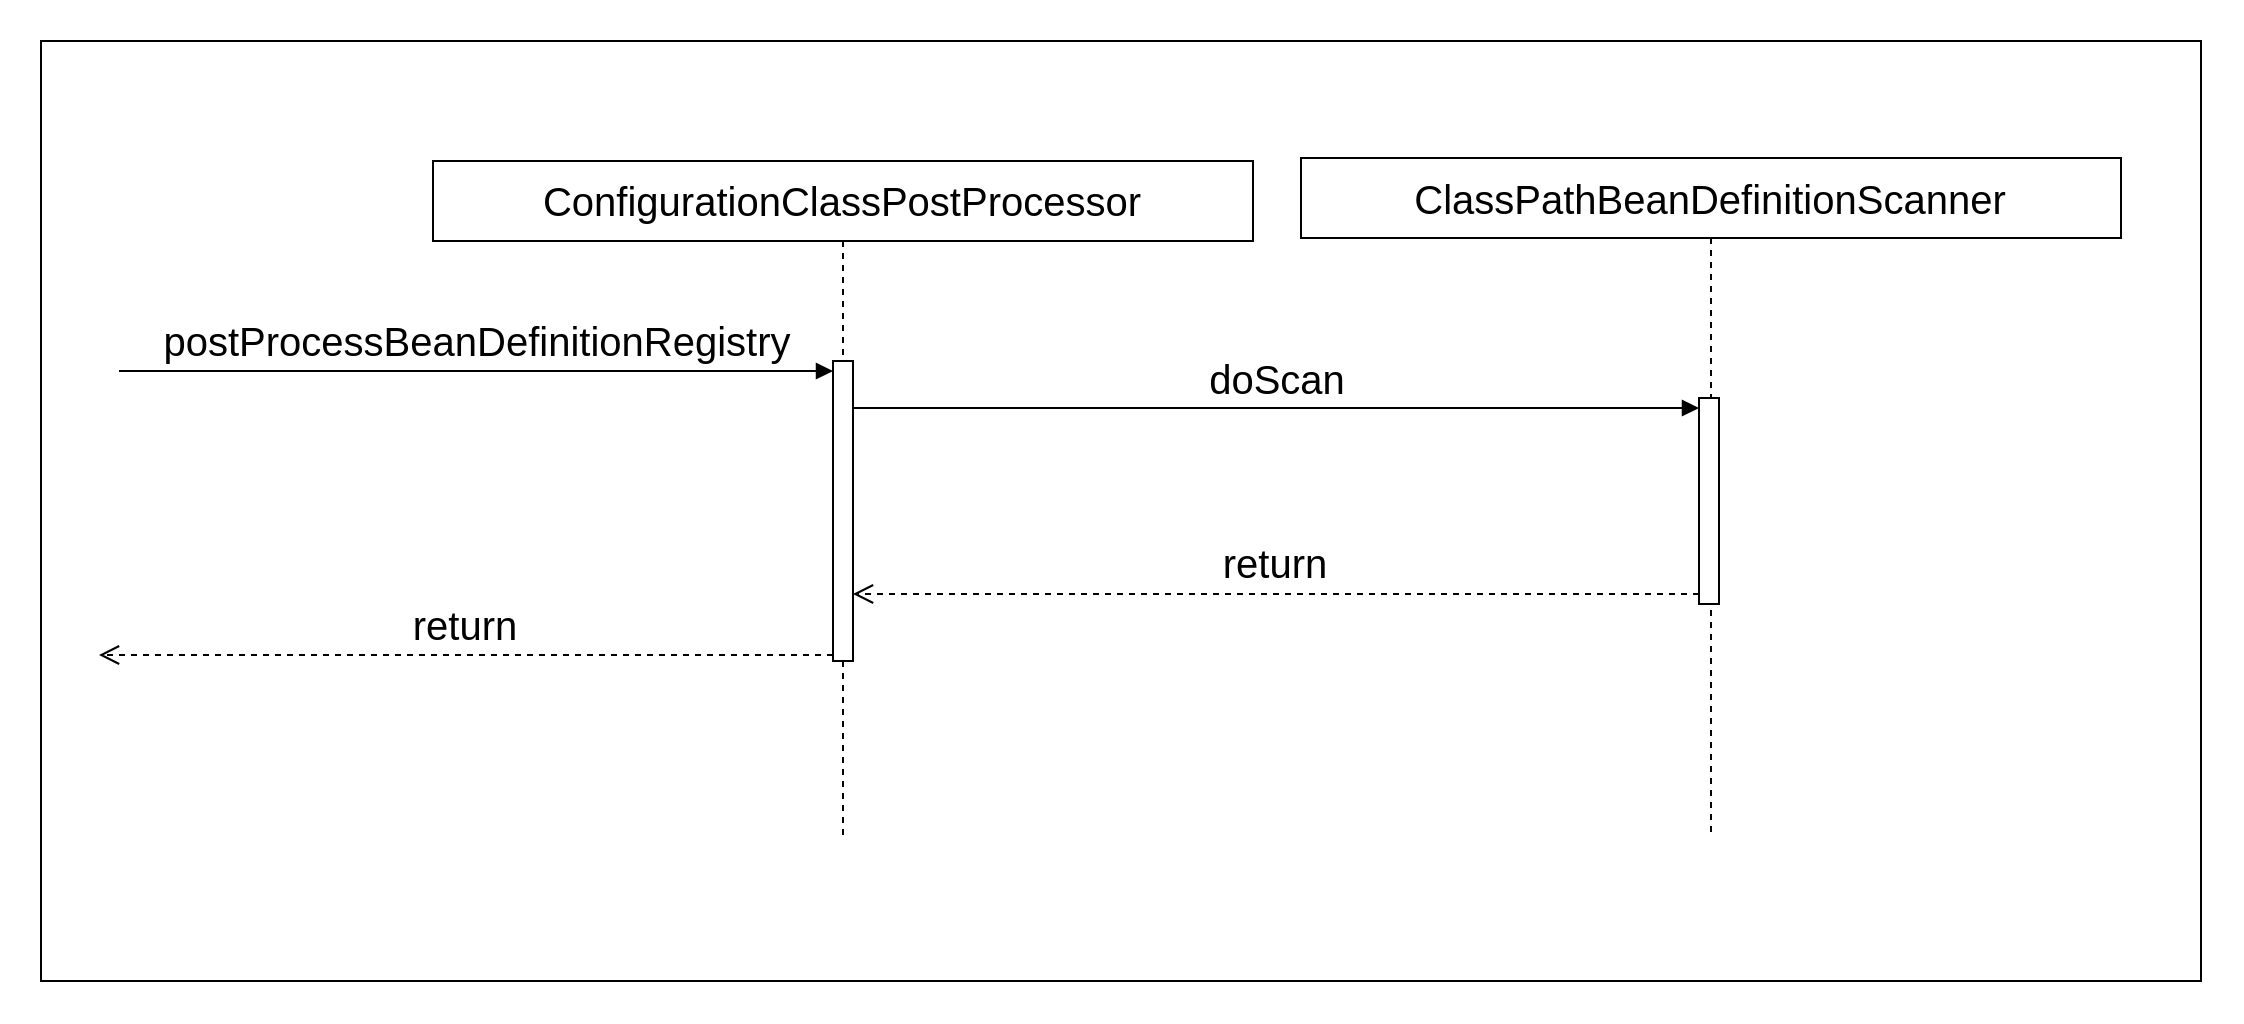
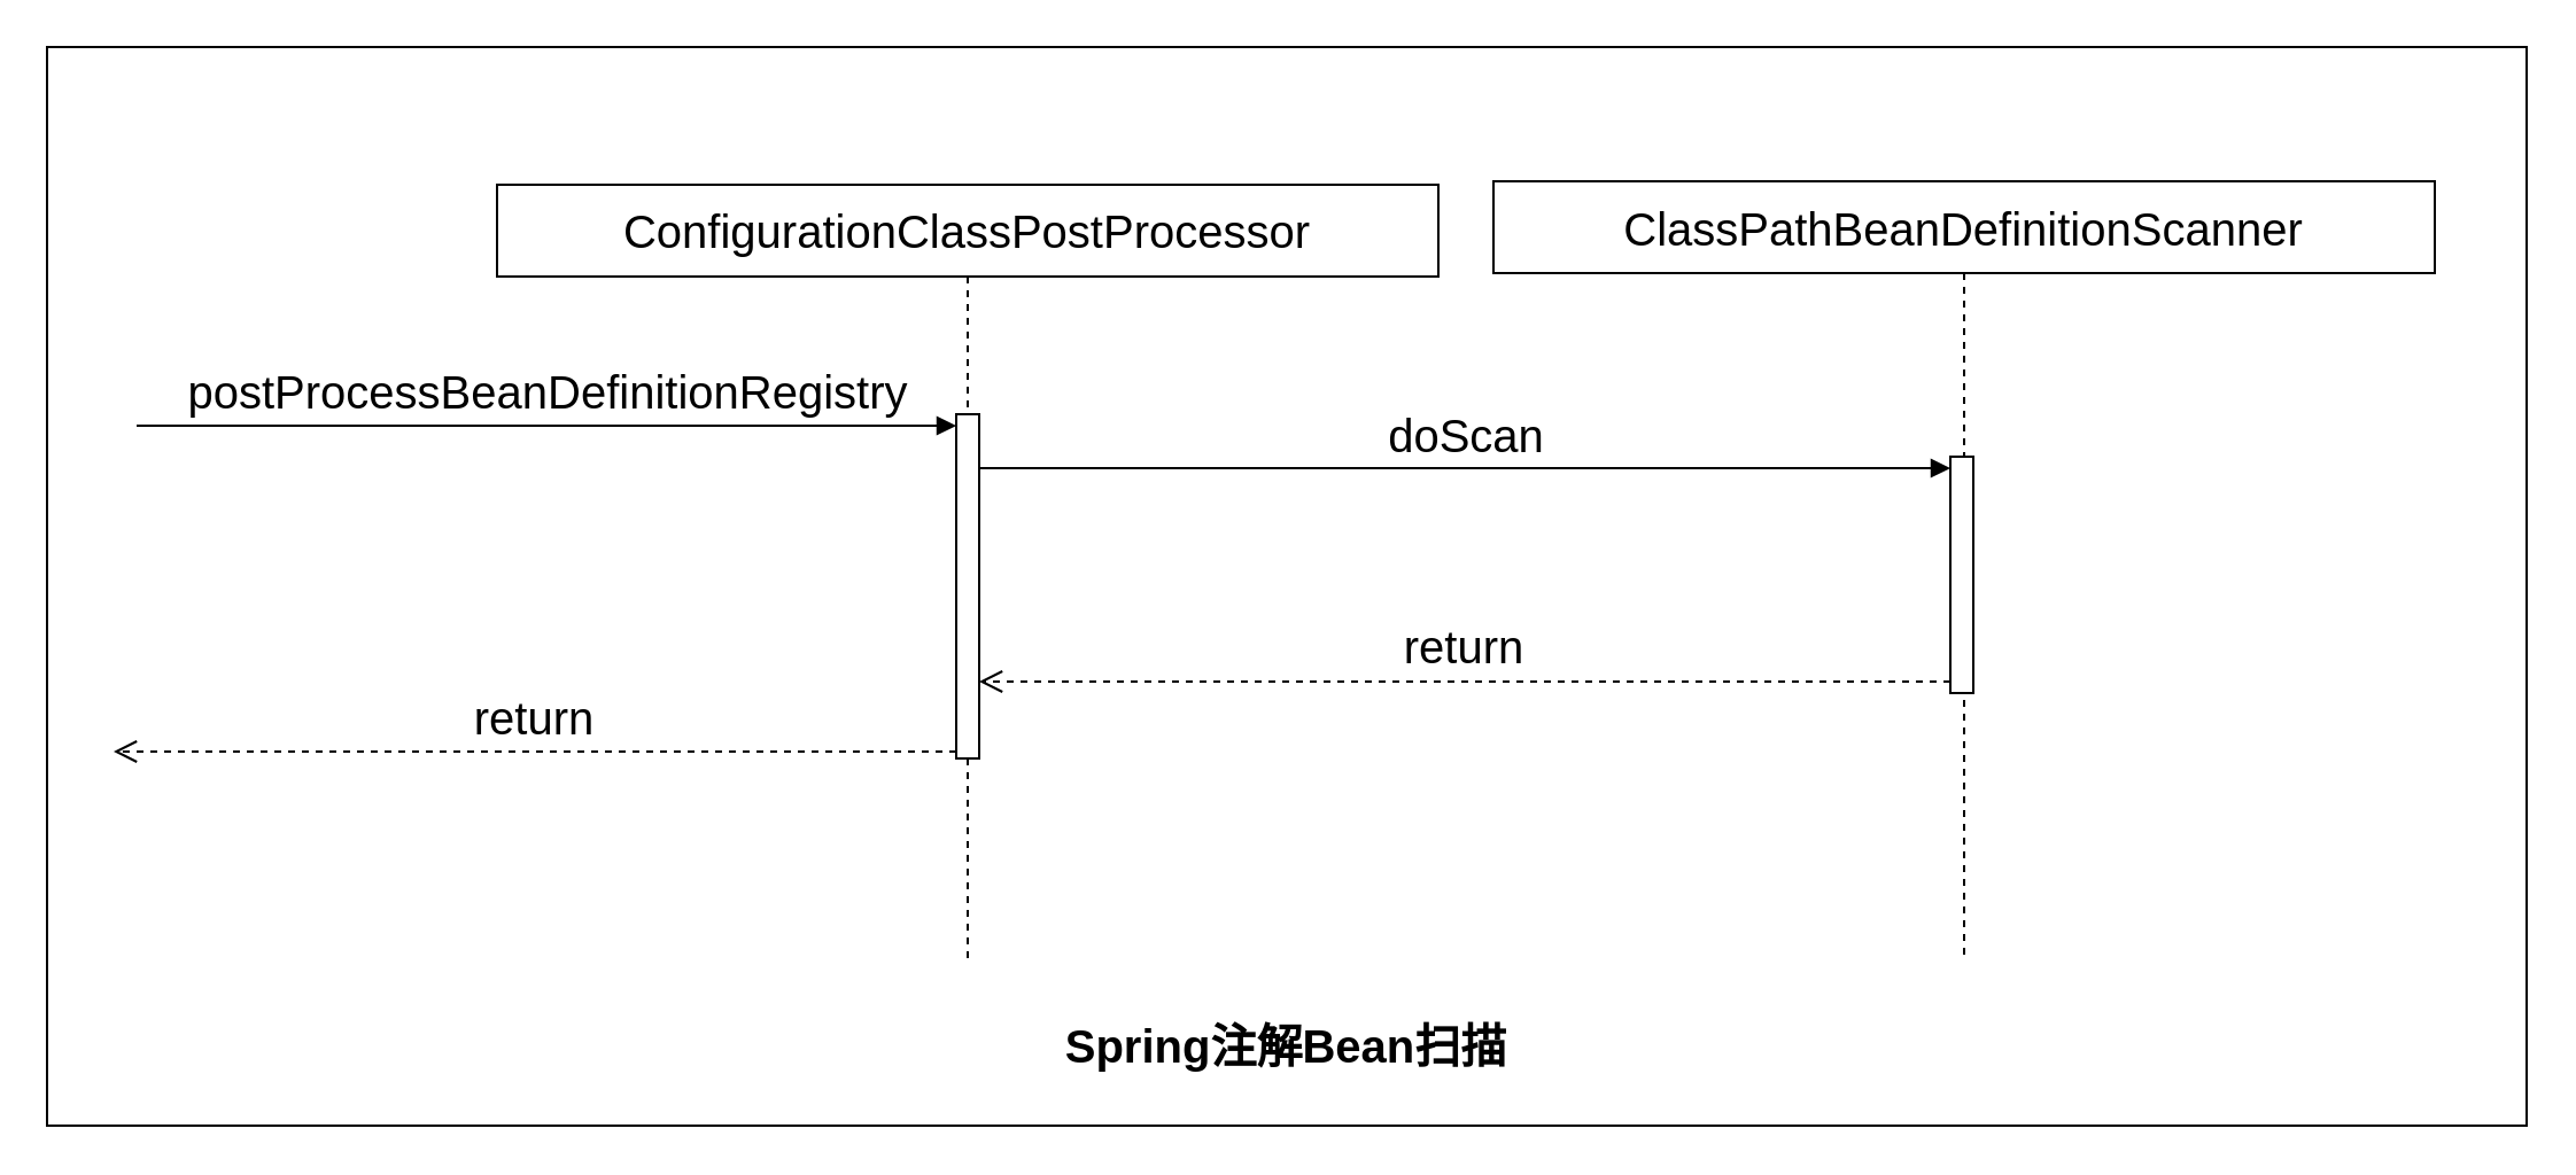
+ <mxCell id="11" value="Spring注解Bean扫描" style="text;html=1;align=center;verticalAlign=middle;whiteSpace=wrap;rounded=0;fontSize=20;fontStyle=1" parent="1" vertex="1"><mxGeometry x="435" y="440" width="250" height="30" as="geometry" /></mxCell>
